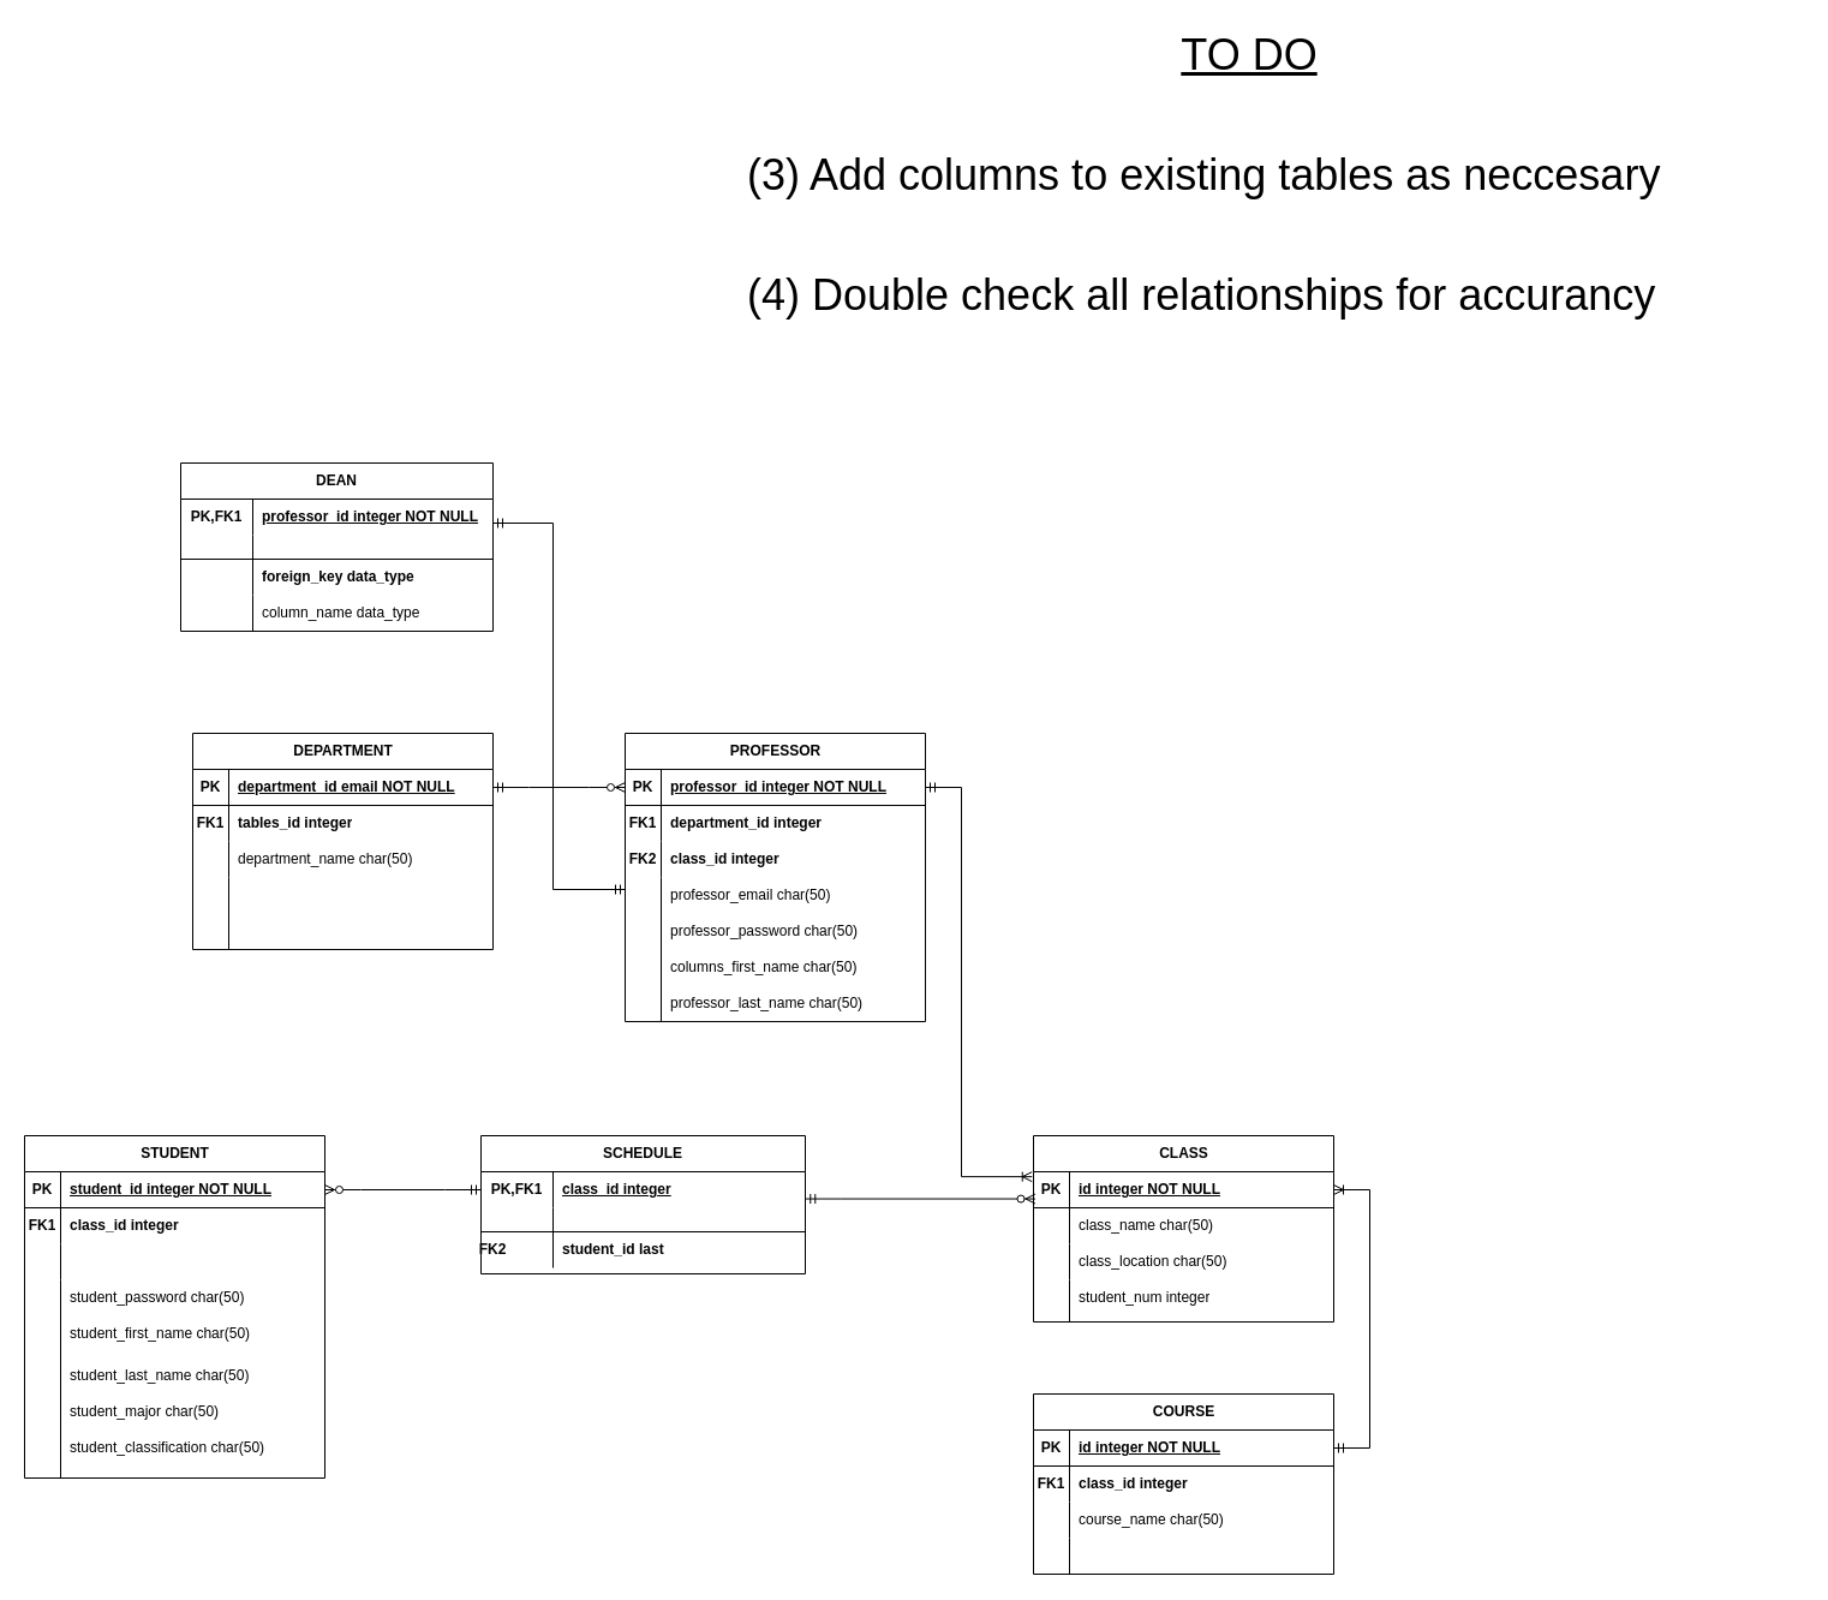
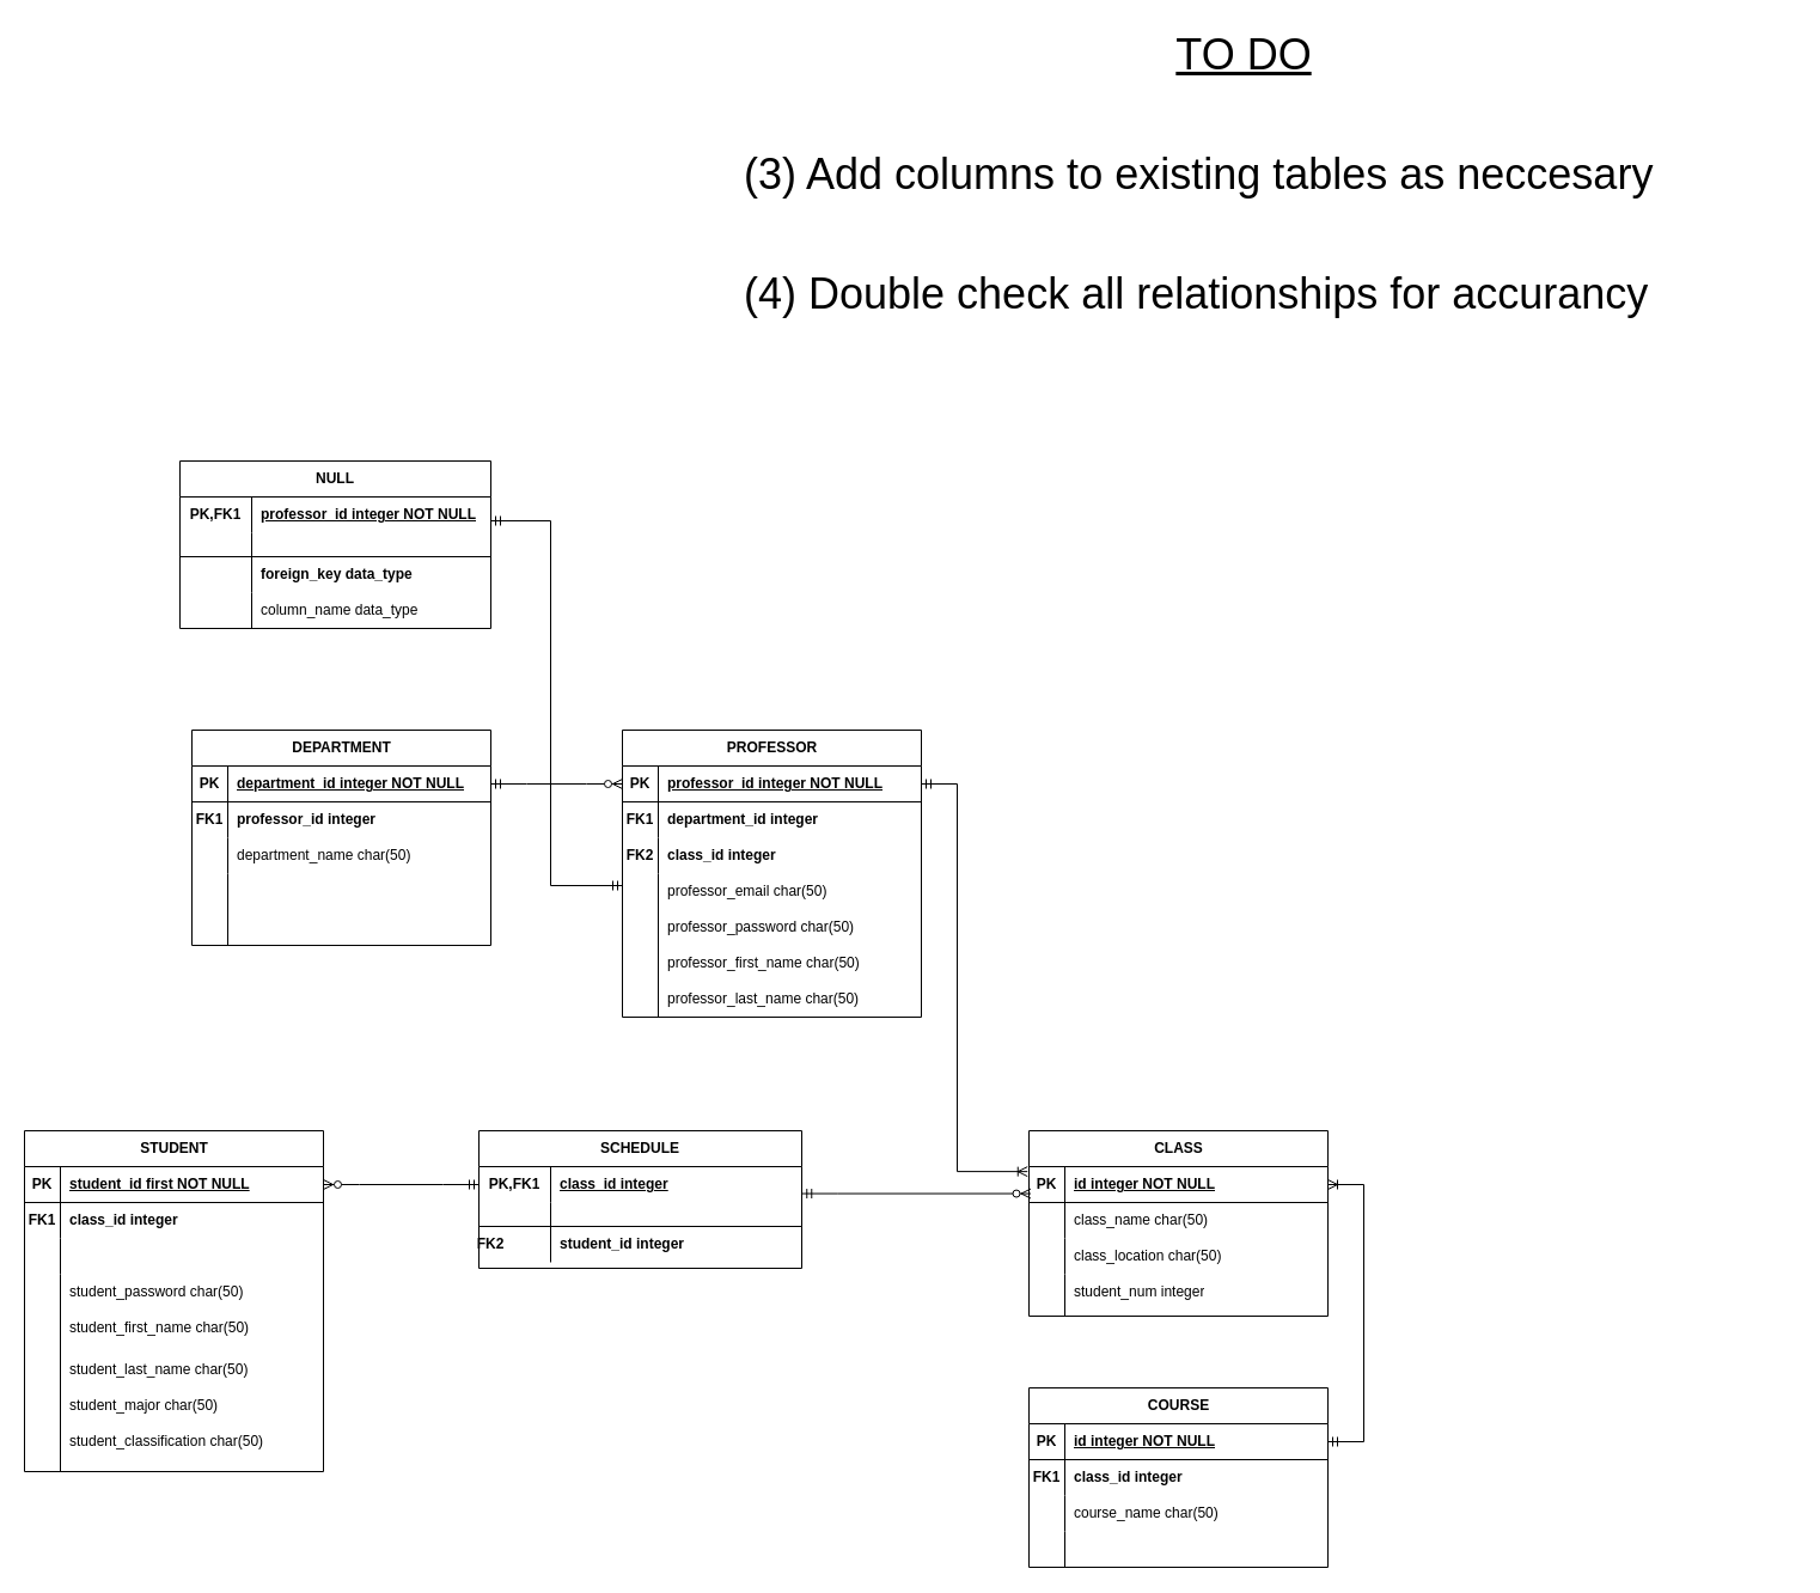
- <mxCell id="113" value="DEAN" style="shape=table;startSize=30;container=1;collapsible=1;childLayout=tableLayout;fixedRows=1;rowLines=0;fontStyle=1;align=center;resizeLast=1;html=1;whiteSpace=wrap;" parent="1" vertex="1"><mxGeometry x="150" y="385" width="260" height="140" as="geometry" /></mxCell>
+ <mxCell id="113" value="NULL" style="shape=table;startSize=30;container=1;collapsible=1;childLayout=tableLayout;fixedRows=1;rowLines=0;fontStyle=1;align=center;resizeLast=1;html=1;whiteSpace=wrap;" parent="1" vertex="1"><mxGeometry x="150" y="385" width="260" height="140" as="geometry" /></mxCell>
- <mxCell id="20" value="department_id email NOT NULL" style="shape=partialRectangle;connectable=0;fillColor=none;top=0;left=0;bottom=0;right=0;align=left;spacingLeft=6;fontStyle=5;overflow=hidden;whiteSpace=wrap;html=1;" parent="18" vertex="1"><mxGeometry x="30.0" width="220.0" height="30" as="geometry"><mxRectangle width="220.0" height="30" as="alternateBounds" /></mxGeometry></mxCell>
+ <mxCell id="20" value="department_id integer NOT NULL" style="shape=partialRectangle;connectable=0;fillColor=none;top=0;left=0;bottom=0;right=0;align=left;spacingLeft=6;fontStyle=5;overflow=hidden;whiteSpace=wrap;html=1;" parent="18" vertex="1"><mxGeometry x="30.0" width="220.0" height="30" as="geometry"><mxRectangle width="220.0" height="30" as="alternateBounds" /></mxGeometry></mxCell>
- <mxCell id="23" value="&lt;b&gt;tables_id integer&lt;/b&gt;" style="shape=partialRectangle;connectable=0;fillColor=none;top=0;left=0;bottom=0;right=0;align=left;spacingLeft=6;overflow=hidden;whiteSpace=wrap;html=1;" parent="21" vertex="1"><mxGeometry x="30.0" width="220.0" height="30" as="geometry"><mxRectangle width="220.0" height="30" as="alternateBounds" /></mxGeometry></mxCell>
+ <mxCell id="23" value="&lt;b&gt;professor_id integer&lt;/b&gt;" style="shape=partialRectangle;connectable=0;fillColor=none;top=0;left=0;bottom=0;right=0;align=left;spacingLeft=6;overflow=hidden;whiteSpace=wrap;html=1;" parent="21" vertex="1"><mxGeometry x="30.0" width="220.0" height="30" as="geometry"><mxRectangle width="220.0" height="30" as="alternateBounds" /></mxGeometry></mxCell>
- <mxCell id="103" value="columns_first_name char(50)" style="shape=partialRectangle;connectable=0;fillColor=none;top=0;left=0;bottom=0;right=0;align=left;spacingLeft=6;overflow=hidden;whiteSpace=wrap;html=1;" parent="1" vertex="1"><mxGeometry x="550" y="790" width="220.0" height="30" as="geometry"><mxRectangle width="220.0" height="30" as="alternateBounds" /></mxGeometry></mxCell>
+ <mxCell id="103" value="professor_first_name char(50)" style="shape=partialRectangle;connectable=0;fillColor=none;top=0;left=0;bottom=0;right=0;align=left;spacingLeft=6;overflow=hidden;whiteSpace=wrap;html=1;" parent="1" vertex="1"><mxGeometry x="550" y="790" width="220.0" height="30" as="geometry"><mxRectangle width="220.0" height="30" as="alternateBounds" /></mxGeometry></mxCell>
- <mxCell id="5" value="student_id integer NOT NULL" style="shape=partialRectangle;connectable=0;fillColor=none;top=0;left=0;bottom=0;right=0;align=left;spacingLeft=6;fontStyle=5;overflow=hidden;whiteSpace=wrap;html=1;" parent="3" vertex="1"><mxGeometry x="30.0" width="220.0" height="30" as="geometry"><mxRectangle width="220.0" height="30" as="alternateBounds" /></mxGeometry></mxCell>
+ <mxCell id="5" value="student_id first NOT NULL" style="shape=partialRectangle;connectable=0;fillColor=none;top=0;left=0;bottom=0;right=0;align=left;spacingLeft=6;fontStyle=5;overflow=hidden;whiteSpace=wrap;html=1;" parent="3" vertex="1"><mxGeometry x="30.0" width="220.0" height="30" as="geometry"><mxRectangle width="220.0" height="30" as="alternateBounds" /></mxGeometry></mxCell>
- <mxCell id="88" value="&lt;b&gt;student_id last&lt;/b&gt;" style="shape=partialRectangle;connectable=0;fillColor=none;top=0;left=0;bottom=0;right=0;align=left;spacingLeft=6;overflow=hidden;html=1;whiteSpace=wrap;" parent="86" vertex="1"><mxGeometry x="60" width="210" height="30" as="geometry"><mxRectangle width="210" height="30" as="alternateBounds" /></mxGeometry></mxCell>
+ <mxCell id="88" value="&lt;b&gt;student_id integer&lt;/b&gt;" style="shape=partialRectangle;connectable=0;fillColor=none;top=0;left=0;bottom=0;right=0;align=left;spacingLeft=6;overflow=hidden;html=1;whiteSpace=wrap;" parent="86" vertex="1"><mxGeometry x="60" width="210" height="30" as="geometry"><mxRectangle width="210" height="30" as="alternateBounds" /></mxGeometry></mxCell>
